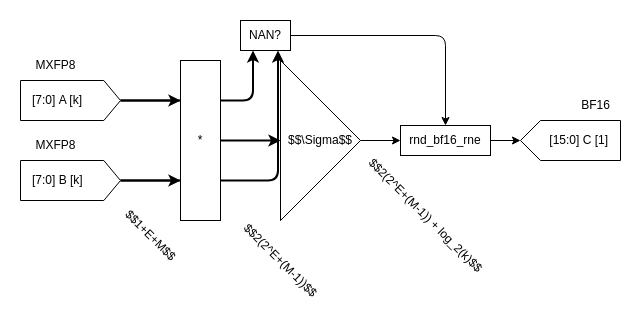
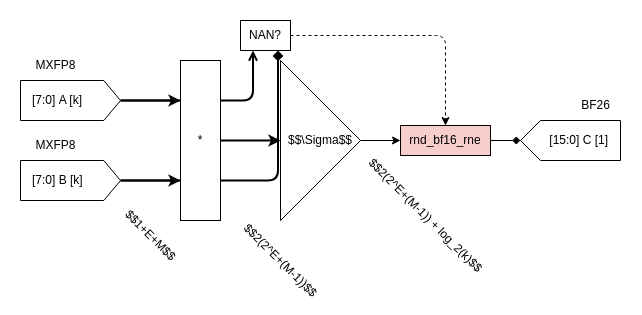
- <mxCell id="21" style="edgeStyle=orthogonalEdgeStyle;html=1;entryX=0.5;entryY=0;entryDx=0;entryDy=0;" parent="1" source="22" target="17" edge="1"><mxGeometry relative="1" as="geometry" /></mxCell>
+ <mxCell id="21" style="edgeStyle=orthogonalEdgeStyle;html=1;entryX=0.5;entryY=0;entryDx=0;entryDy=0;dashed=1;" parent="1" source="22" target="17" edge="1"><mxGeometry relative="1" as="geometry" /></mxCell>
- <mxCell id="3" style="edgeStyle=orthogonalEdgeStyle;html=1;entryX=0.25;entryY=1;entryDx=0;entryDy=0;strokeWidth=2;" parent="1" source="4" target="22" edge="1"><mxGeometry relative="1" as="geometry" /></mxCell>
+ <mxCell id="3" style="edgeStyle=orthogonalEdgeStyle;html=1;entryX=0.25;entryY=1;entryDx=0;entryDy=0;strokeWidth=2;endArrow=open;" parent="1" source="4" target="22" edge="1"><mxGeometry relative="1" as="geometry" /></mxCell>
- <mxCell id="6" style="edgeStyle=orthogonalEdgeStyle;html=1;entryX=0.75;entryY=1;entryDx=0;entryDy=0;strokeWidth=2;" parent="1" source="7" target="22" edge="1"><mxGeometry relative="1" as="geometry" /></mxCell>
+ <mxCell id="6" style="edgeStyle=orthogonalEdgeStyle;html=1;entryX=0.75;entryY=1;entryDx=0;entryDy=0;strokeWidth=2;endArrow=diamond;" parent="1" source="7" target="22" edge="1"><mxGeometry relative="1" as="geometry" /></mxCell>
- <mxCell id="10" value="BF16" style="text;html=1;align=center;verticalAlign=middle;resizable=0;points=[];autosize=1;strokeColor=none;fillColor=none;" parent="1" vertex="1"><mxGeometry x="570" y="90" width="50" height="30" as="geometry" /></mxCell>
+ <mxCell id="10" value="BF26" style="text;html=1;align=center;verticalAlign=middle;resizable=0;points=[];autosize=1;strokeColor=none;fillColor=none;" parent="1" vertex="1"><mxGeometry x="570" y="90" width="50" height="30" as="geometry" /></mxCell>
- <mxCell id="17" value="rnd_bf16_rne" style="rounded=0;whiteSpace=wrap;html=1;" parent="1" vertex="1"><mxGeometry x="400" y="125" width="90" height="30" as="geometry" /></mxCell>
+ <mxCell id="17" value="rnd_bf16_rne" style="rounded=0;whiteSpace=wrap;html=1;fillColor=#f8cecc;" parent="1" vertex="1"><mxGeometry x="400" y="125" width="90" height="30" as="geometry" /></mxCell>
- <mxCell id="16" style="edgeStyle=orthogonalEdgeStyle;html=1;entryX=0.5;entryY=1;entryDx=0;entryDy=0;" parent="1" source="17" target="15" edge="1"><mxGeometry relative="1" as="geometry" /></mxCell>
+ <mxCell id="16" style="edgeStyle=orthogonalEdgeStyle;html=1;entryX=0.5;entryY=1;entryDx=0;entryDy=0;endArrow=diamond;" parent="1" source="17" target="15" edge="1"><mxGeometry relative="1" as="geometry" /></mxCell>
